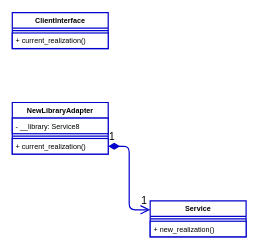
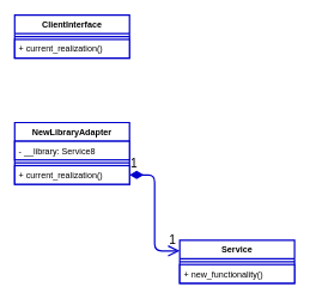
- <mxCell id="5" value="+ new_realization()" style="text;align=left;verticalAlign=top;spacingLeft=4;spacingRight=4;overflow=hidden;rotatable=0;points=[[0,0.5],[1,0.5]];portConstraint=eastwest;fontColor=#000000;strokeColor=#0000CC;strokeWidth=2;fillColor=#FFFFFF;" vertex="1" parent="3"><mxGeometry y="34" width="160" height="26" as="geometry" /></mxCell>
+ <mxCell id="5" value="+ new_functionality()" style="text;align=left;verticalAlign=top;spacingLeft=4;spacingRight=4;overflow=hidden;rotatable=0;points=[[0,0.5],[1,0.5]];portConstraint=eastwest;fontColor=#000000;strokeColor=#0000CC;strokeWidth=2;fillColor=#FFFFFF;" vertex="1" parent="3"><mxGeometry y="34" width="160" height="26" as="geometry" /></mxCell>
